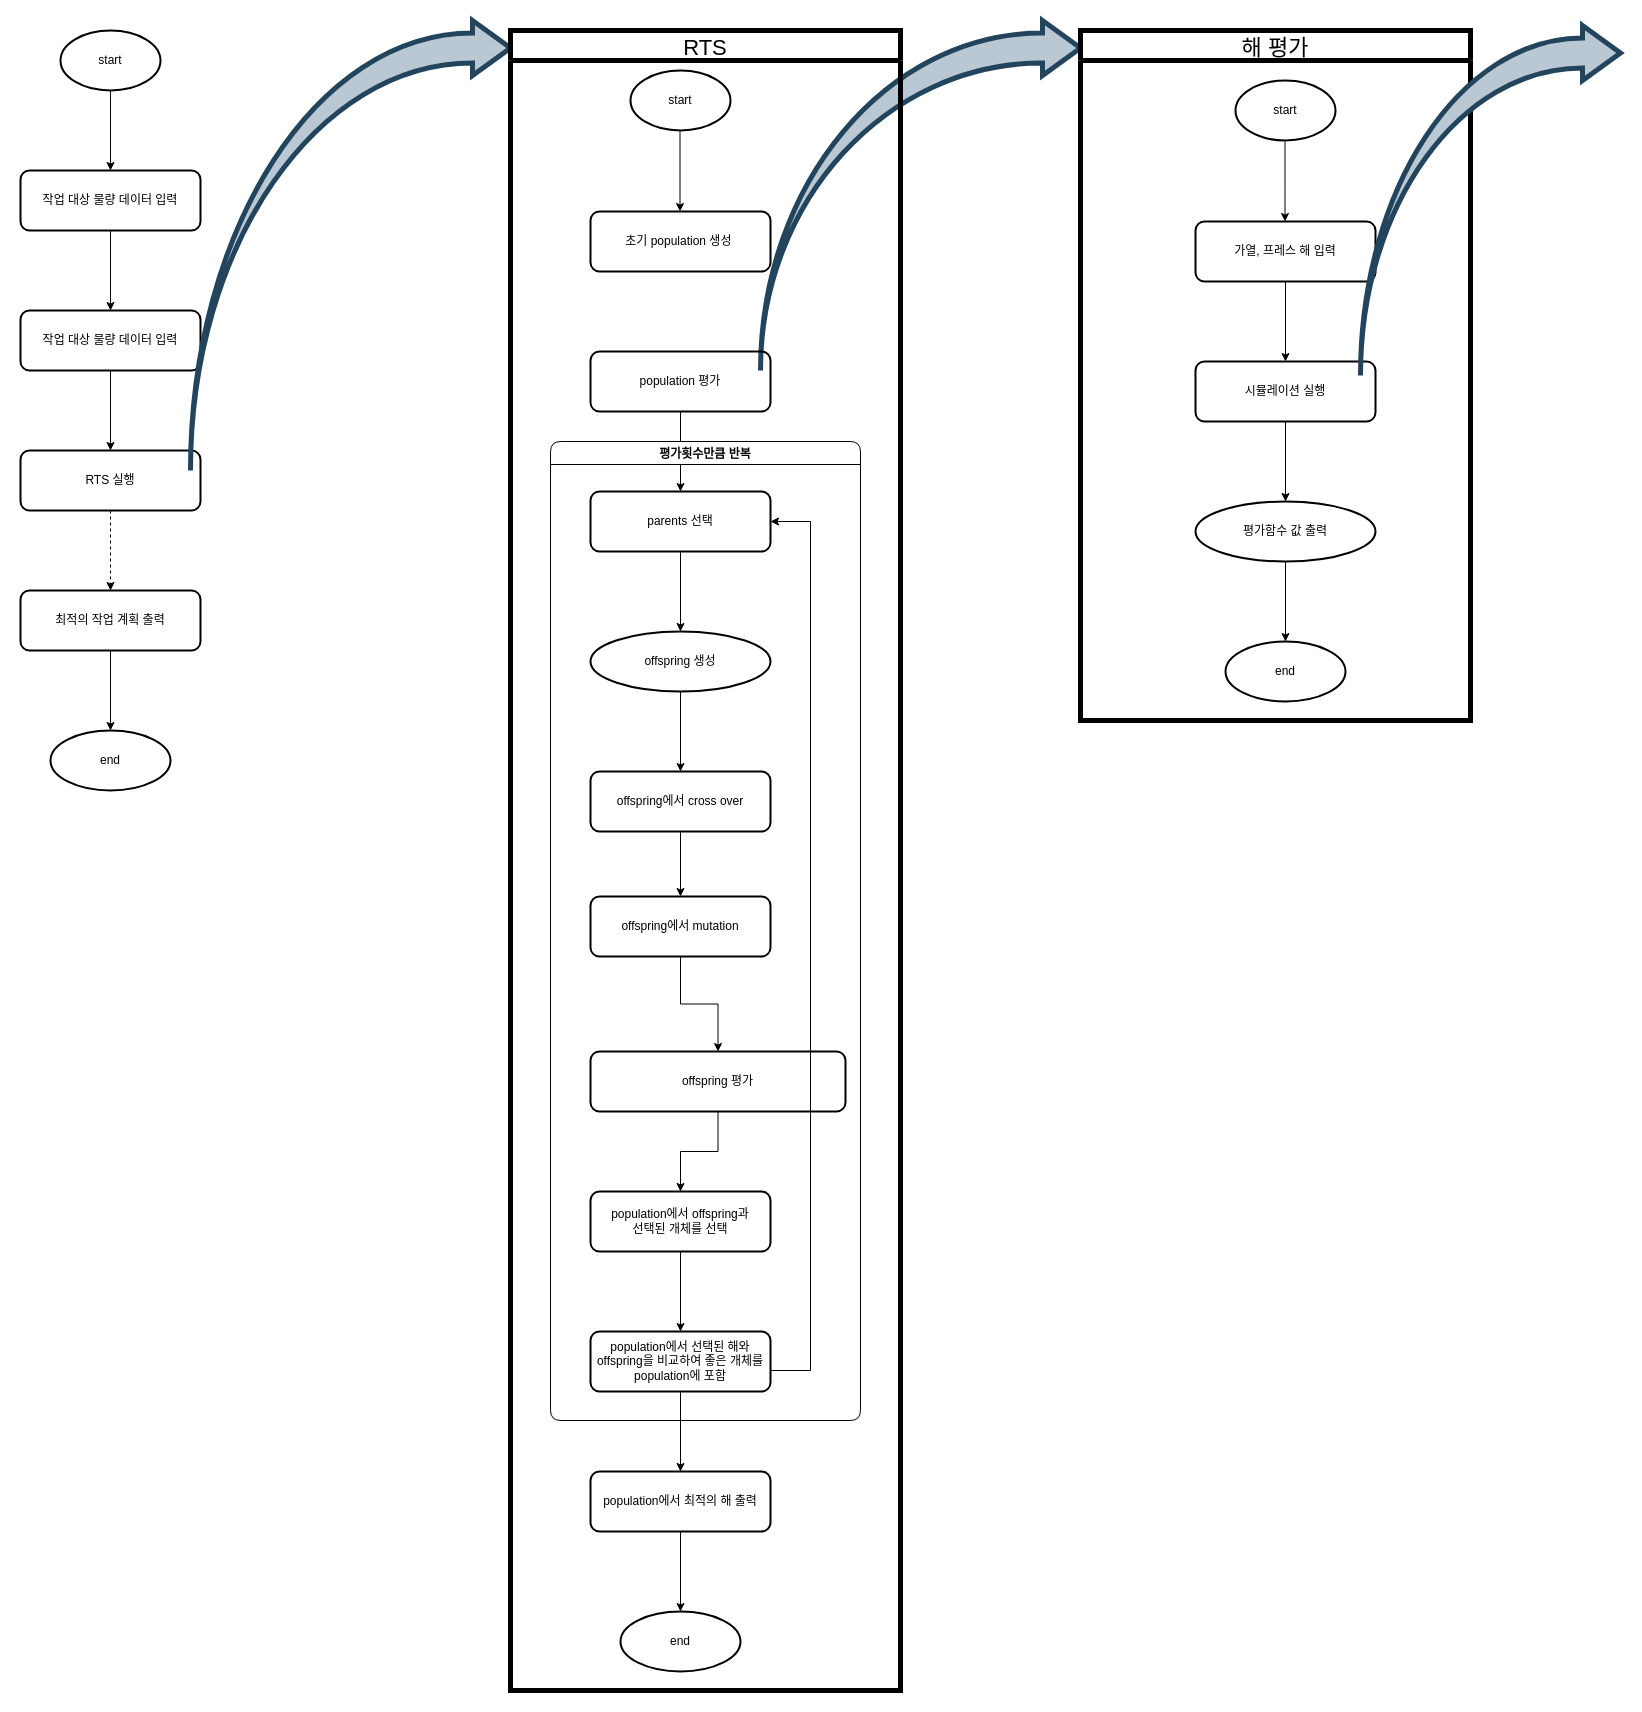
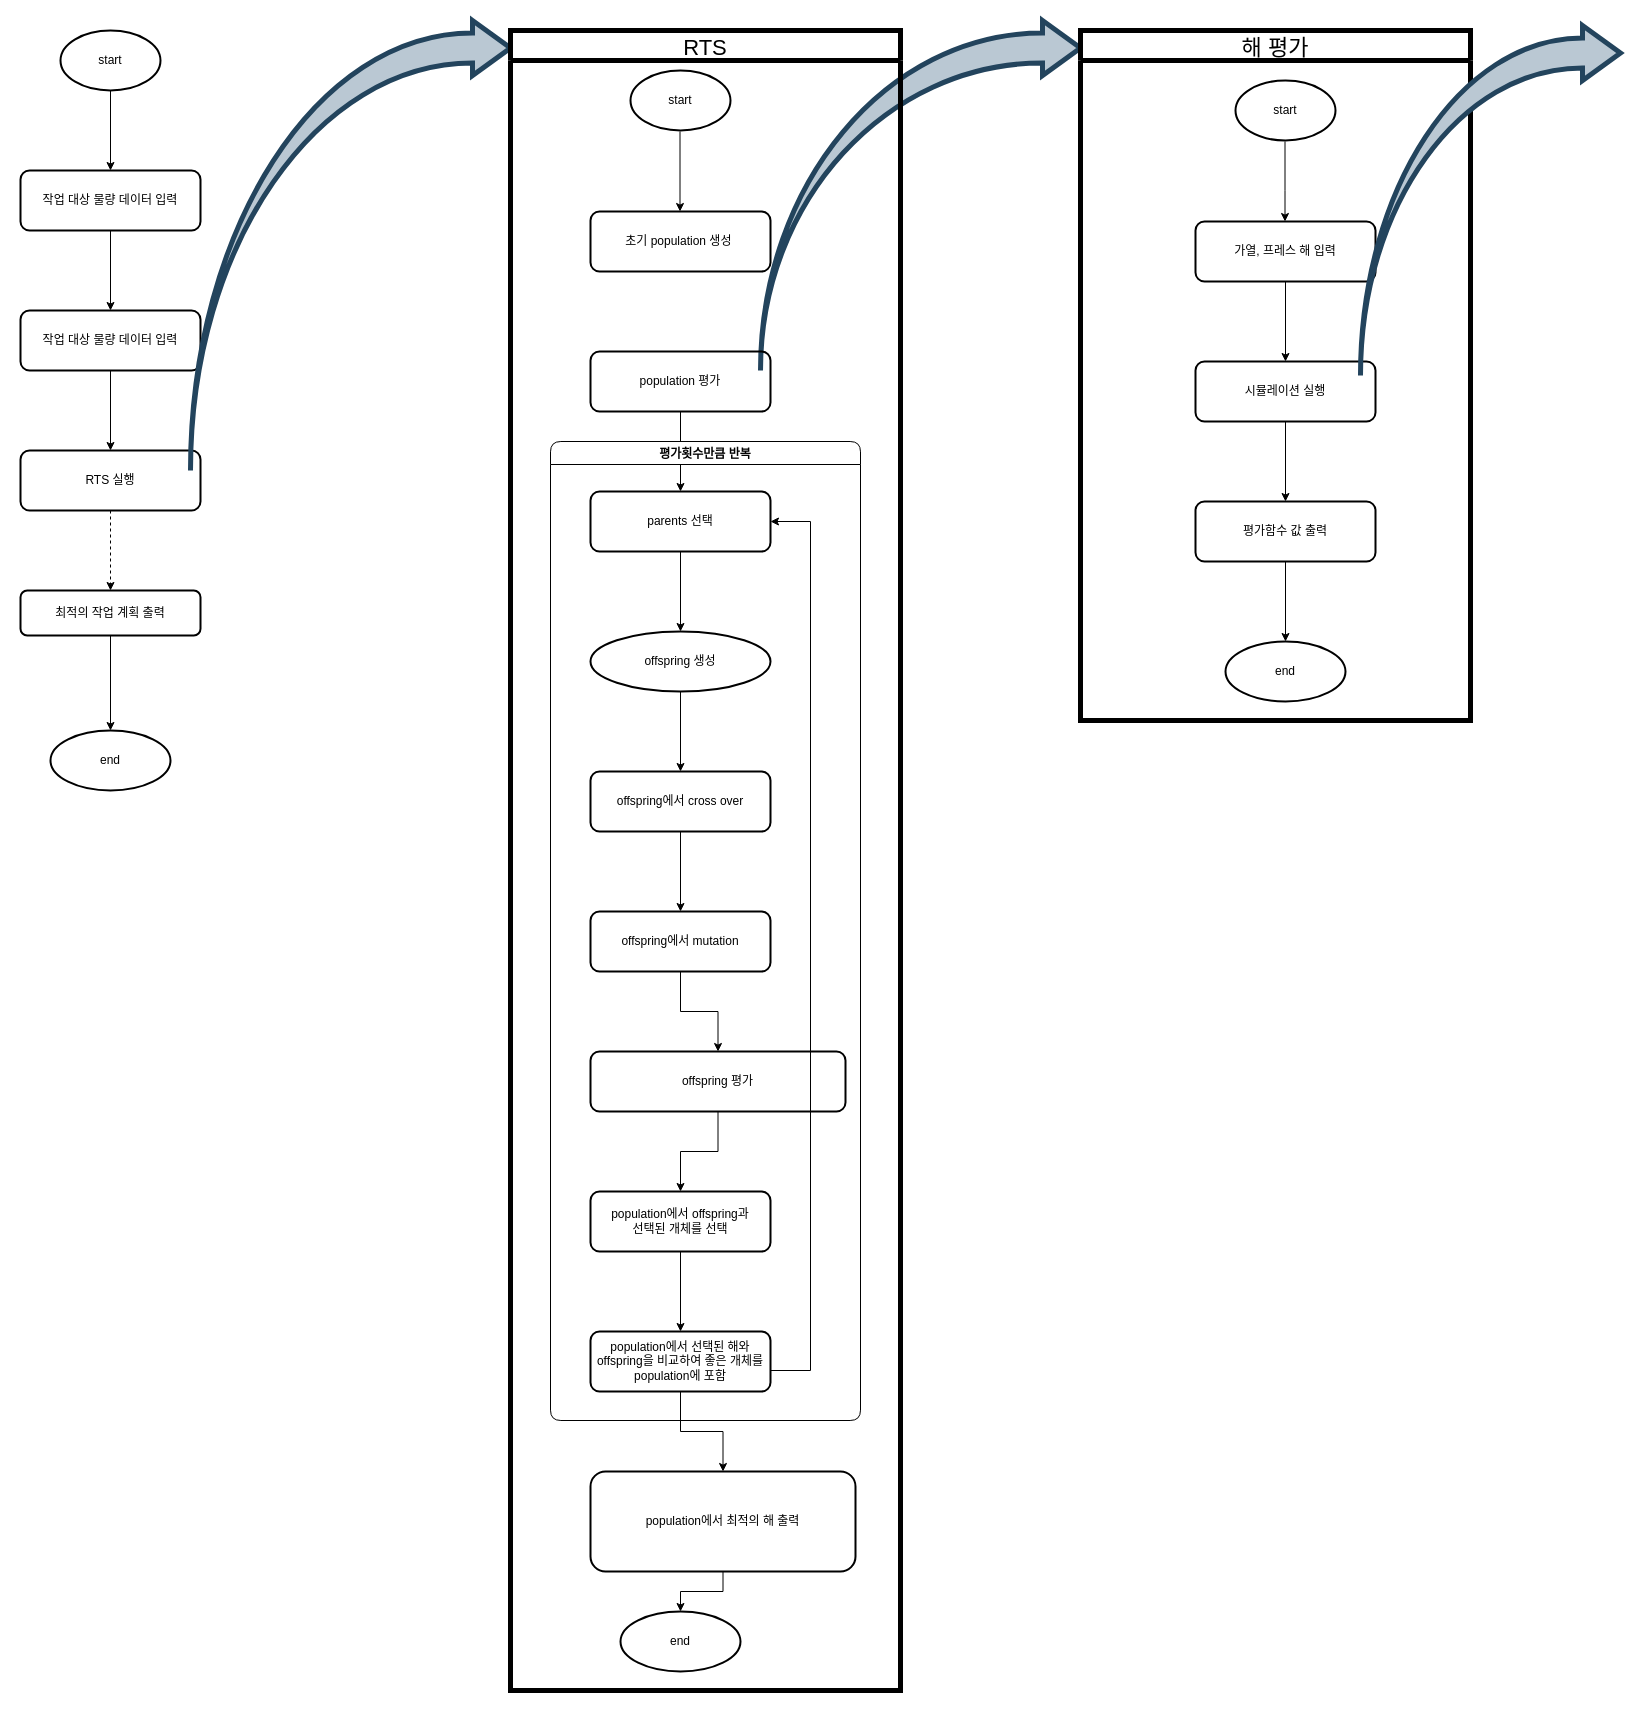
- <mxCell id="21" value="평가함수 값 출력" style="ellipse;whiteSpace=wrap;html=1;shadow=0;strokeWidth=2;fillColor=none;glass=0;sketch=0;" vertex="1" parent="1"><mxGeometry x="1195" y="501" width="180" height="60" as="geometry" /></mxCell>
+ <mxCell id="21" value="평가함수 값 출력" style="whiteSpace=wrap;html=1;rounded=1;shadow=0;strokeWidth=2;fillColor=none;glass=0;sketch=0;" vertex="1" parent="1"><mxGeometry x="1195" y="501" width="180" height="60" as="geometry" /></mxCell>
- <mxCell id="12" value="최적의 작업 계획 출력" style="whiteSpace=wrap;html=1;rounded=1;shadow=0;strokeWidth=2;fillColor=none;glass=0;sketch=0;" vertex="1" parent="1"><mxGeometry x="20" y="590" width="180" height="60" as="geometry" /></mxCell>
+ <mxCell id="12" value="최적의 작업 계획 출력" style="whiteSpace=wrap;html=1;rounded=1;shadow=0;strokeWidth=2;fillColor=none;glass=0;sketch=0;" vertex="1" parent="1"><mxGeometry x="20" y="590" width="180" height="45" as="geometry" /></mxCell>
- <mxCell id="37" value="offspring에서 mutation" style="whiteSpace=wrap;html=1;rounded=1;shadow=0;strokeWidth=2;fillColor=none;glass=0;sketch=0;" vertex="1" parent="27"><mxGeometry x="80" y="866" width="180" height="60" as="geometry" /></mxCell>
+ <mxCell id="37" value="offspring에서 mutation" style="whiteSpace=wrap;html=1;rounded=1;shadow=0;strokeWidth=2;fillColor=none;glass=0;sketch=0;" vertex="1" parent="27"><mxGeometry x="80" y="881" width="180" height="60" as="geometry" /></mxCell>
- <mxCell id="48" value="population에서 최적의 해 출력" style="whiteSpace=wrap;html=1;rounded=1;shadow=0;strokeWidth=2;fillColor=none;glass=0;sketch=0;" vertex="1" parent="27"><mxGeometry x="80" y="1441" width="180" height="60" as="geometry" /></mxCell>
+ <mxCell id="48" value="population에서 최적의 해 출력" style="whiteSpace=wrap;html=1;rounded=1;shadow=0;strokeWidth=2;fillColor=none;glass=0;sketch=0;" vertex="1" parent="27"><mxGeometry x="80" y="1441" width="265" height="100" as="geometry" /></mxCell>
